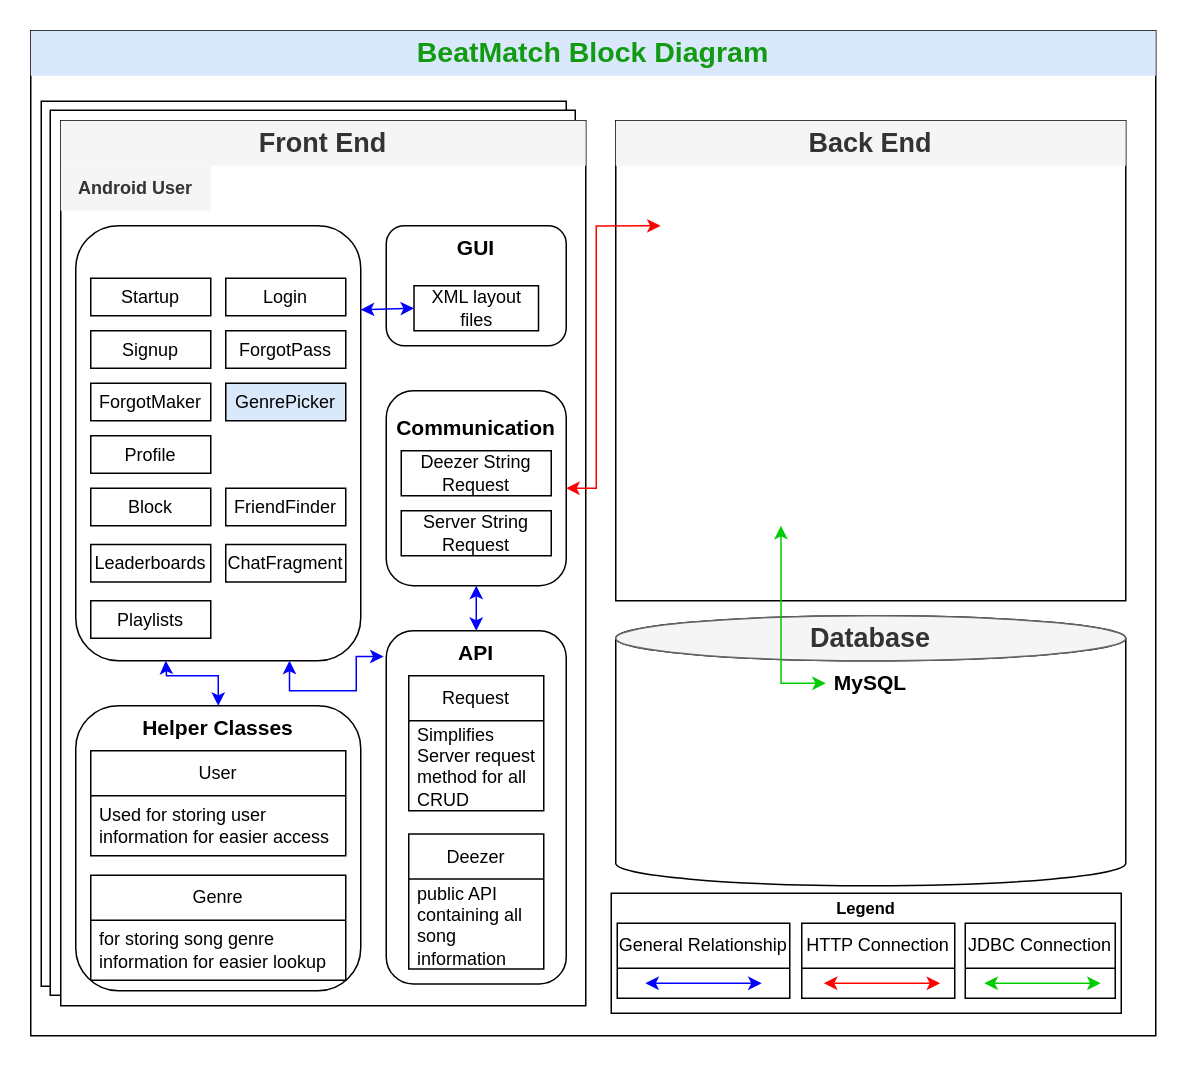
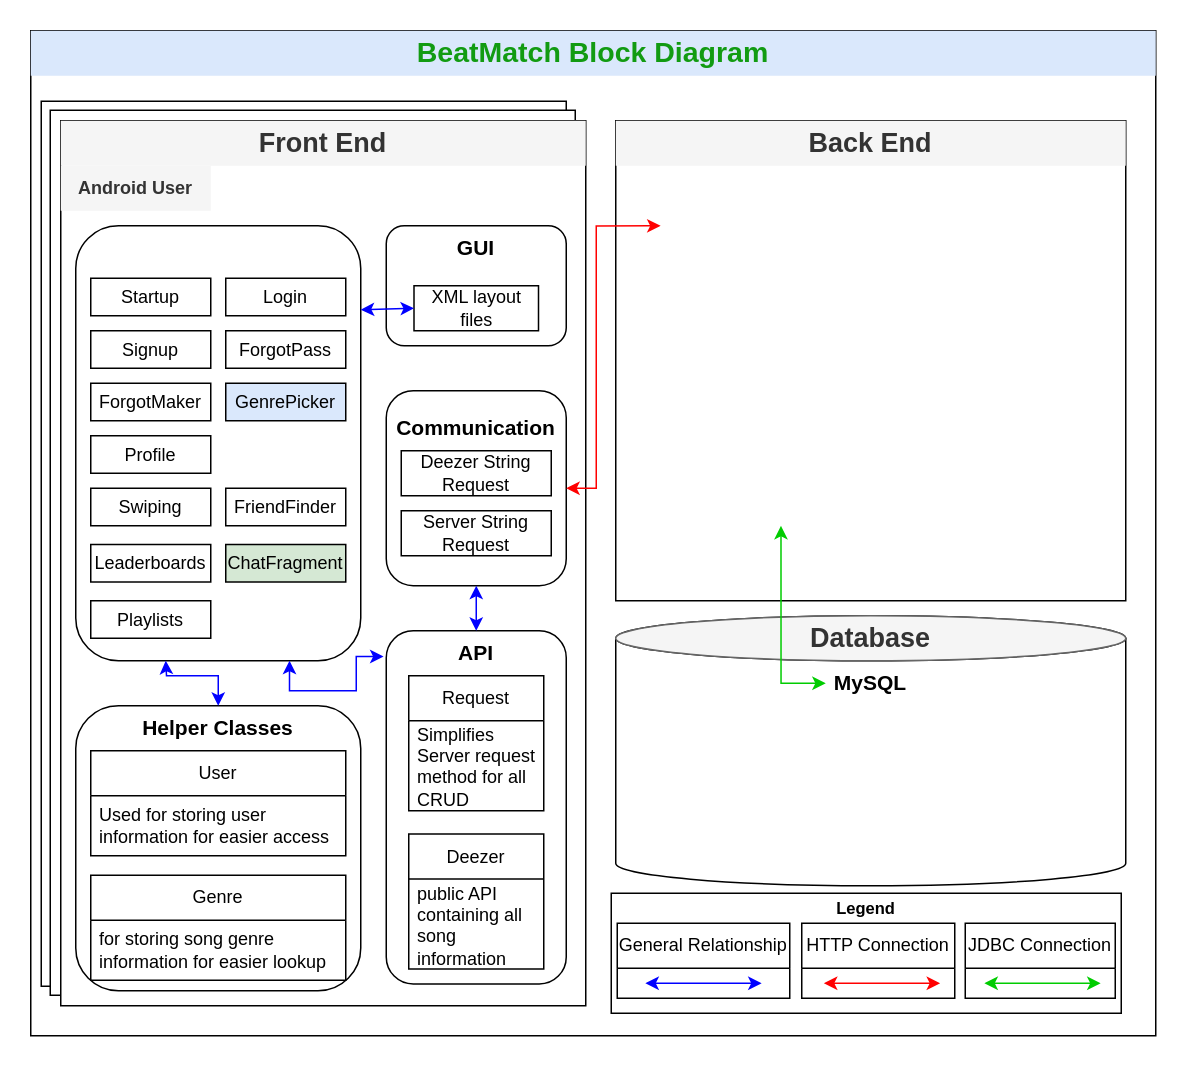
- <mxCell id="28" value="Block" style="rounded=0;whiteSpace=wrap;html=1;" vertex="1" parent="19"><mxGeometry x="10" y="175" width="80" height="25" as="geometry" /></mxCell>
+ <mxCell id="28" value="Swiping" style="rounded=0;whiteSpace=wrap;html=1;" vertex="1" parent="19"><mxGeometry x="10" y="175" width="80" height="25" as="geometry" /></mxCell>
- <mxCell id="30" value="ChatFragment" style="rounded=0;whiteSpace=wrap;html=1;" vertex="1" parent="19"><mxGeometry x="100" y="212.5" width="80" height="25" as="geometry" /></mxCell>
+ <mxCell id="30" value="ChatFragment" style="rounded=0;whiteSpace=wrap;html=1;fillColor=#d5e8d4;" vertex="1" parent="19"><mxGeometry x="100" y="212.5" width="80" height="25" as="geometry" /></mxCell>
